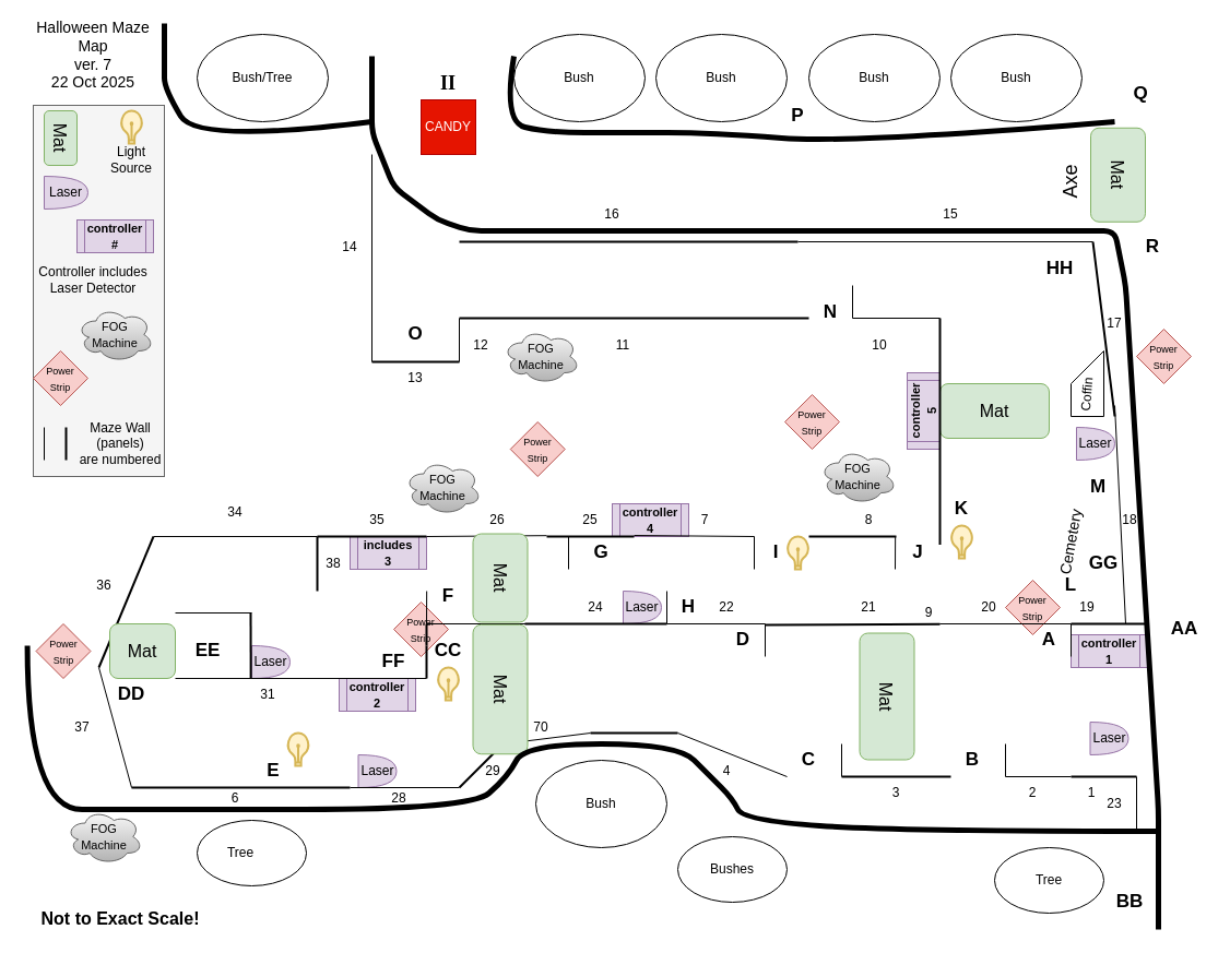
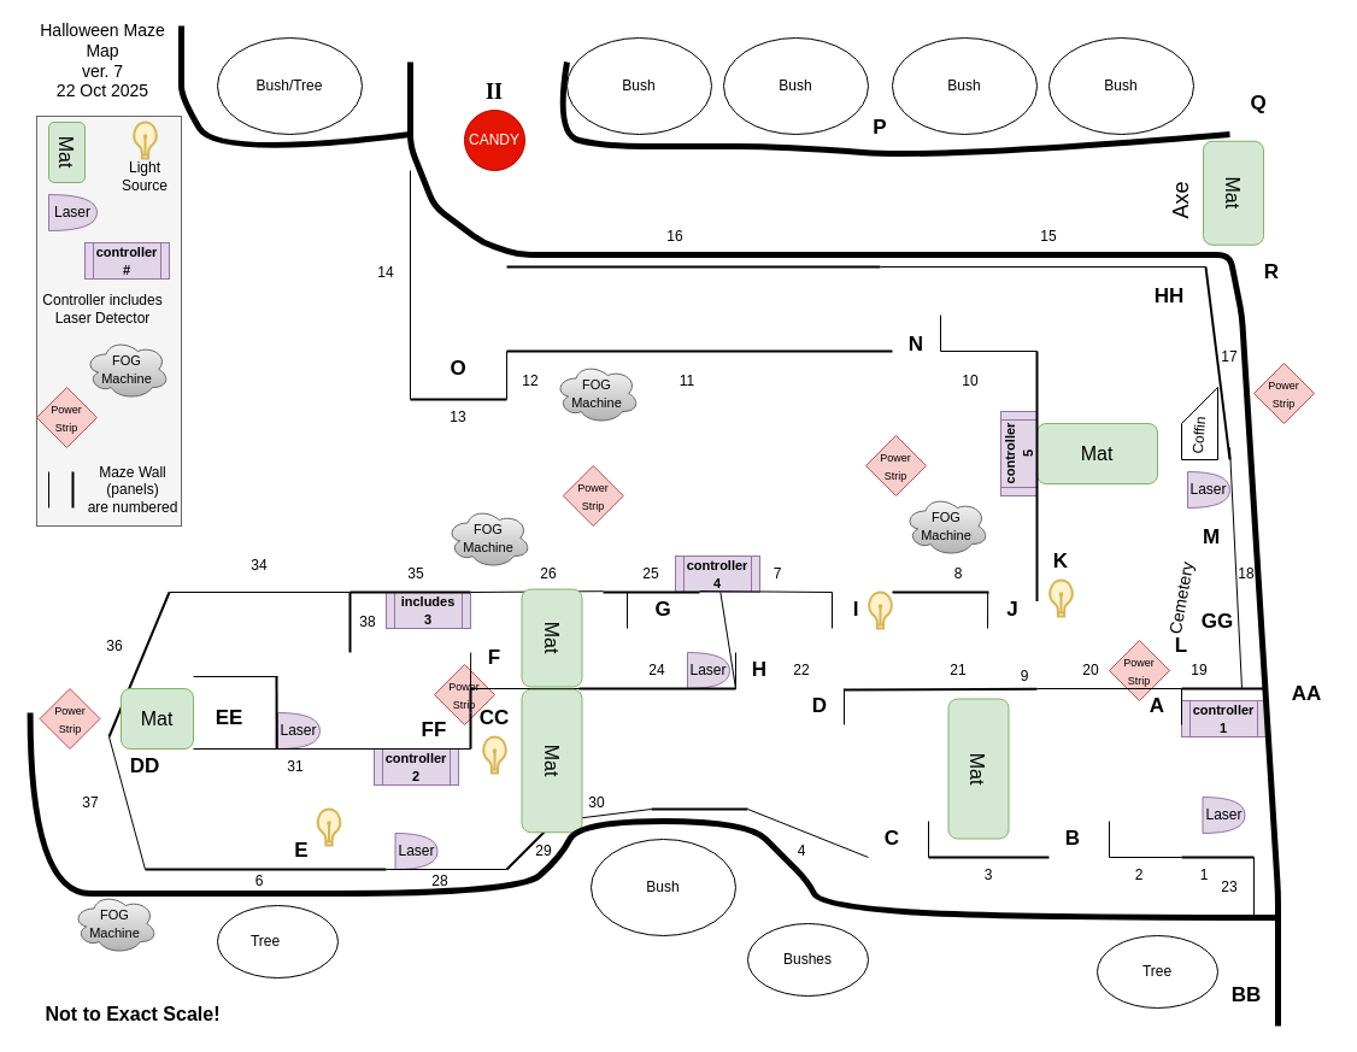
- <mxCell id="188" value="CANDY" style="whiteSpace=wrap;html=1;aspect=fixed;fillColor=#e51400;fontColor=#ffffff;strokeColor=#B20000;fillStyle=solid;rounded=0;" parent="152" vertex="1"><mxGeometry x="385" y="91" width="50" height="50" as="geometry" /></mxCell>
+ <mxCell id="188" value="CANDY" style="ellipse;whiteSpace=wrap;html=1;aspect=fixed;fillColor=#e51400;fontColor=#ffffff;strokeColor=#B20000;fillStyle=solid;" parent="152" vertex="1"><mxGeometry x="385" y="91" width="50" height="50" as="geometry" /></mxCell>
- <mxCell id="82" value="&lt;span style=&quot;color: rgba(0, 0, 0, 0); font-family: monospace; font-size: 0px; text-align: start; background-color: rgb(236, 236, 236);&quot;&gt;%3CmxGraphModel%3E%3Croot%3E%3CmxCell%20id%3D%220%22%2F%3E%3CmxCell%20id%3D%221%22%20parent%3D%220%22%2F%3E%3CmxCell%20id%3D%222%22%20value%3D%22%22%20style%3D%22endArrow%3Dnone%3Bhtml%3D1%3Brounded%3D0%3BentryX%3D0%3BentryY%3D1%3BentryDx%3D0%3BentryDy%3D0%3B%22%20edge%3D%221%22%20parent%3D%221%22%3E%3CmxGeometry%20width%3D%2250%22%20height%3D%2250%22%20relative%3D%221%22%20as%3D%22geometry%22%3E%3CmxPoint%20x%3D%22840%22%20y%3D%22560%22%20as%3D%22sourcePoint%22%2F%3E%3CmxPoint%20x%3D%22960%22%20y%3D%22560%22%20as%3D%22targetPoint%22%2F%3E%3C%2FmxGeometry%3E%3C%2FmxCell%3E%3C%2Froot%3E%3C%2FmxGraphModel%3E&lt;/span&gt;&lt;span style=&quot;color: rgba(0, 0, 0, 0); font-family: monospace; font-size: 0px; text-align: start; background-color: rgb(236, 236, 236);&quot;&gt;%3CmxGraphModel%3E%3Croot%3E%3CmxCell%20id%3D%220%22%2F%3E%3CmxCell%20id%3D%221%22%20parent%3D%220%22%2F%3E%3CmxCell%20id%3D%222%22%20value%3D%22%22%20style%3D%22endArrow%3Dnone%3Bhtml%3D1%3Brounded%3D0%3BentryX%3D0%3BentryY%3D1%3BentryDx%3D0%3BentryDy%3D0%3B%22%20edge%3D%221%22%20parent%3D%221%22%3E%3CmxGeometry%20width%3D%2250%22%20height%3D%2250%22%20relative%3D%221%22%20as%3D%22geometry%22%3E%3CmxPoint%20x%3D%22840%22%20y%3D%22560%22%20as%3D%22sourcePoint%22%2F%3E%3CmxPoint%20x%3D%22960%22%20y%3D%22560%22%20as%3D%22targetPoint%22%2F%3E%3C%2FmxGeometry%3E%3C%2FmxCell%3E%3C%2Froot%3E%3C%2FmxGraphModel%3E&lt;/span&gt;" style="endArrow=none;html=1;rounded=0;entryX=1;entryY=0;entryDx=0;entryDy=0;exitX=0;exitY=1;exitDx=0;exitDy=0;" parent="57" source="47" target="45" edge="1"><mxGeometry width="50" height="50" relative="1" as="geometry"><mxPoint x="120" y="540.31" as="sourcePoint" /><mxPoint x="240" y="540.31" as="targetPoint" /></mxGeometry></mxCell>
+ <mxCell id="82" value="&lt;span style=&quot;color: rgba(0, 0, 0, 0); font-family: monospace; font-size: 0px; text-align: start; background-color: rgb(236, 236, 236);&quot;&gt;%3CmxGraphModel%3E%3Croot%3E%3CmxCell%20id%3D%220%22%2F%3E%3CmxCell%20id%3D%221%22%20parent%3D%220%22%2F%3E%3CmxCell%20id%3D%222%22%20value%3D%22%22%20style%3D%22endArrow%3Dnone%3Bhtml%3D1%3Brounded%3D0%3BentryX%3D0%3BentryY%3D1%3BentryDx%3D0%3BentryDy%3D0%3B%22%20edge%3D%221%22%20parent%3D%221%22%3E%3CmxGeometry%20width%3D%2250%22%20height%3D%2250%22%20relative%3D%221%22%20as%3D%22geometry%22%3E%3CmxPoint%20x%3D%22840%22%20y%3D%22560%22%20as%3D%22sourcePoint%22%2F%3E%3CmxPoint%20x%3D%22960%22%20y%3D%22560%22%20as%3D%22targetPoint%22%2F%3E%3C%2FmxGeometry%3E%3C%2FmxCell%3E%3C%2Froot%3E%3C%2FmxGraphModel%3E&lt;/span&gt;&lt;span style=&quot;color: rgba(0, 0, 0, 0); font-family: monospace; font-size: 0px; text-align: start; background-color: rgb(236, 236, 236);&quot;&gt;%3CmxGraphModel%3E%3Croot%3E%3CmxCell%20id%3D%220%22%2F%3E%3CmxCell%20id%3D%221%22%20parent%3D%220%22%2F%3E%3CmxCell%20id%3D%222%22%20value%3D%22%22%20style%3D%22endArrow%3Dnone%3Bhtml%3D1%3Brounded%3D0%3BentryX%3D0%3BentryY%3D1%3BentryDx%3D0%3BentryDy%3D0%3B%22%20edge%3D%221%22%20parent%3D%221%22%3E%3CmxGeometry%20width%3D%2250%22%20height%3D%2250%22%20relative%3D%221%22%20as%3D%22geometry%22%3E%3CmxPoint%20x%3D%22840%22%20y%3D%22560%22%20as%3D%22sourcePoint%22%2F%3E%3CmxPoint%20x%3D%22960%22%20y%3D%22560%22%20as%3D%22targetPoint%22%2F%3E%3C%2FmxGeometry%3E%3C%2FmxCell%3E%3C%2Froot%3E%3C%2FmxGraphModel%3E&lt;/span&gt;" style="endArrow=none;html=1;rounded=0;exitX=0;exitY=1;exitDx=0;exitDy=0;" parent="57" source="47" target="24" edge="1"><mxGeometry width="50" height="50" relative="1" as="geometry"><mxPoint x="120" y="540.31" as="sourcePoint" /><mxPoint x="240" y="540.31" as="targetPoint" /></mxGeometry></mxCell>
- <mxCell id="110" value="70" style="text;html=1;align=center;verticalAlign=middle;whiteSpace=wrap;rounded=0;" parent="57" vertex="1"><mxGeometry x="480" y="651" width="30" height="30" as="geometry" /></mxCell>
+ <mxCell id="110" value="30" style="text;html=1;align=center;verticalAlign=middle;whiteSpace=wrap;rounded=0;" parent="57" vertex="1"><mxGeometry x="480" y="651" width="30" height="30" as="geometry" /></mxCell>
